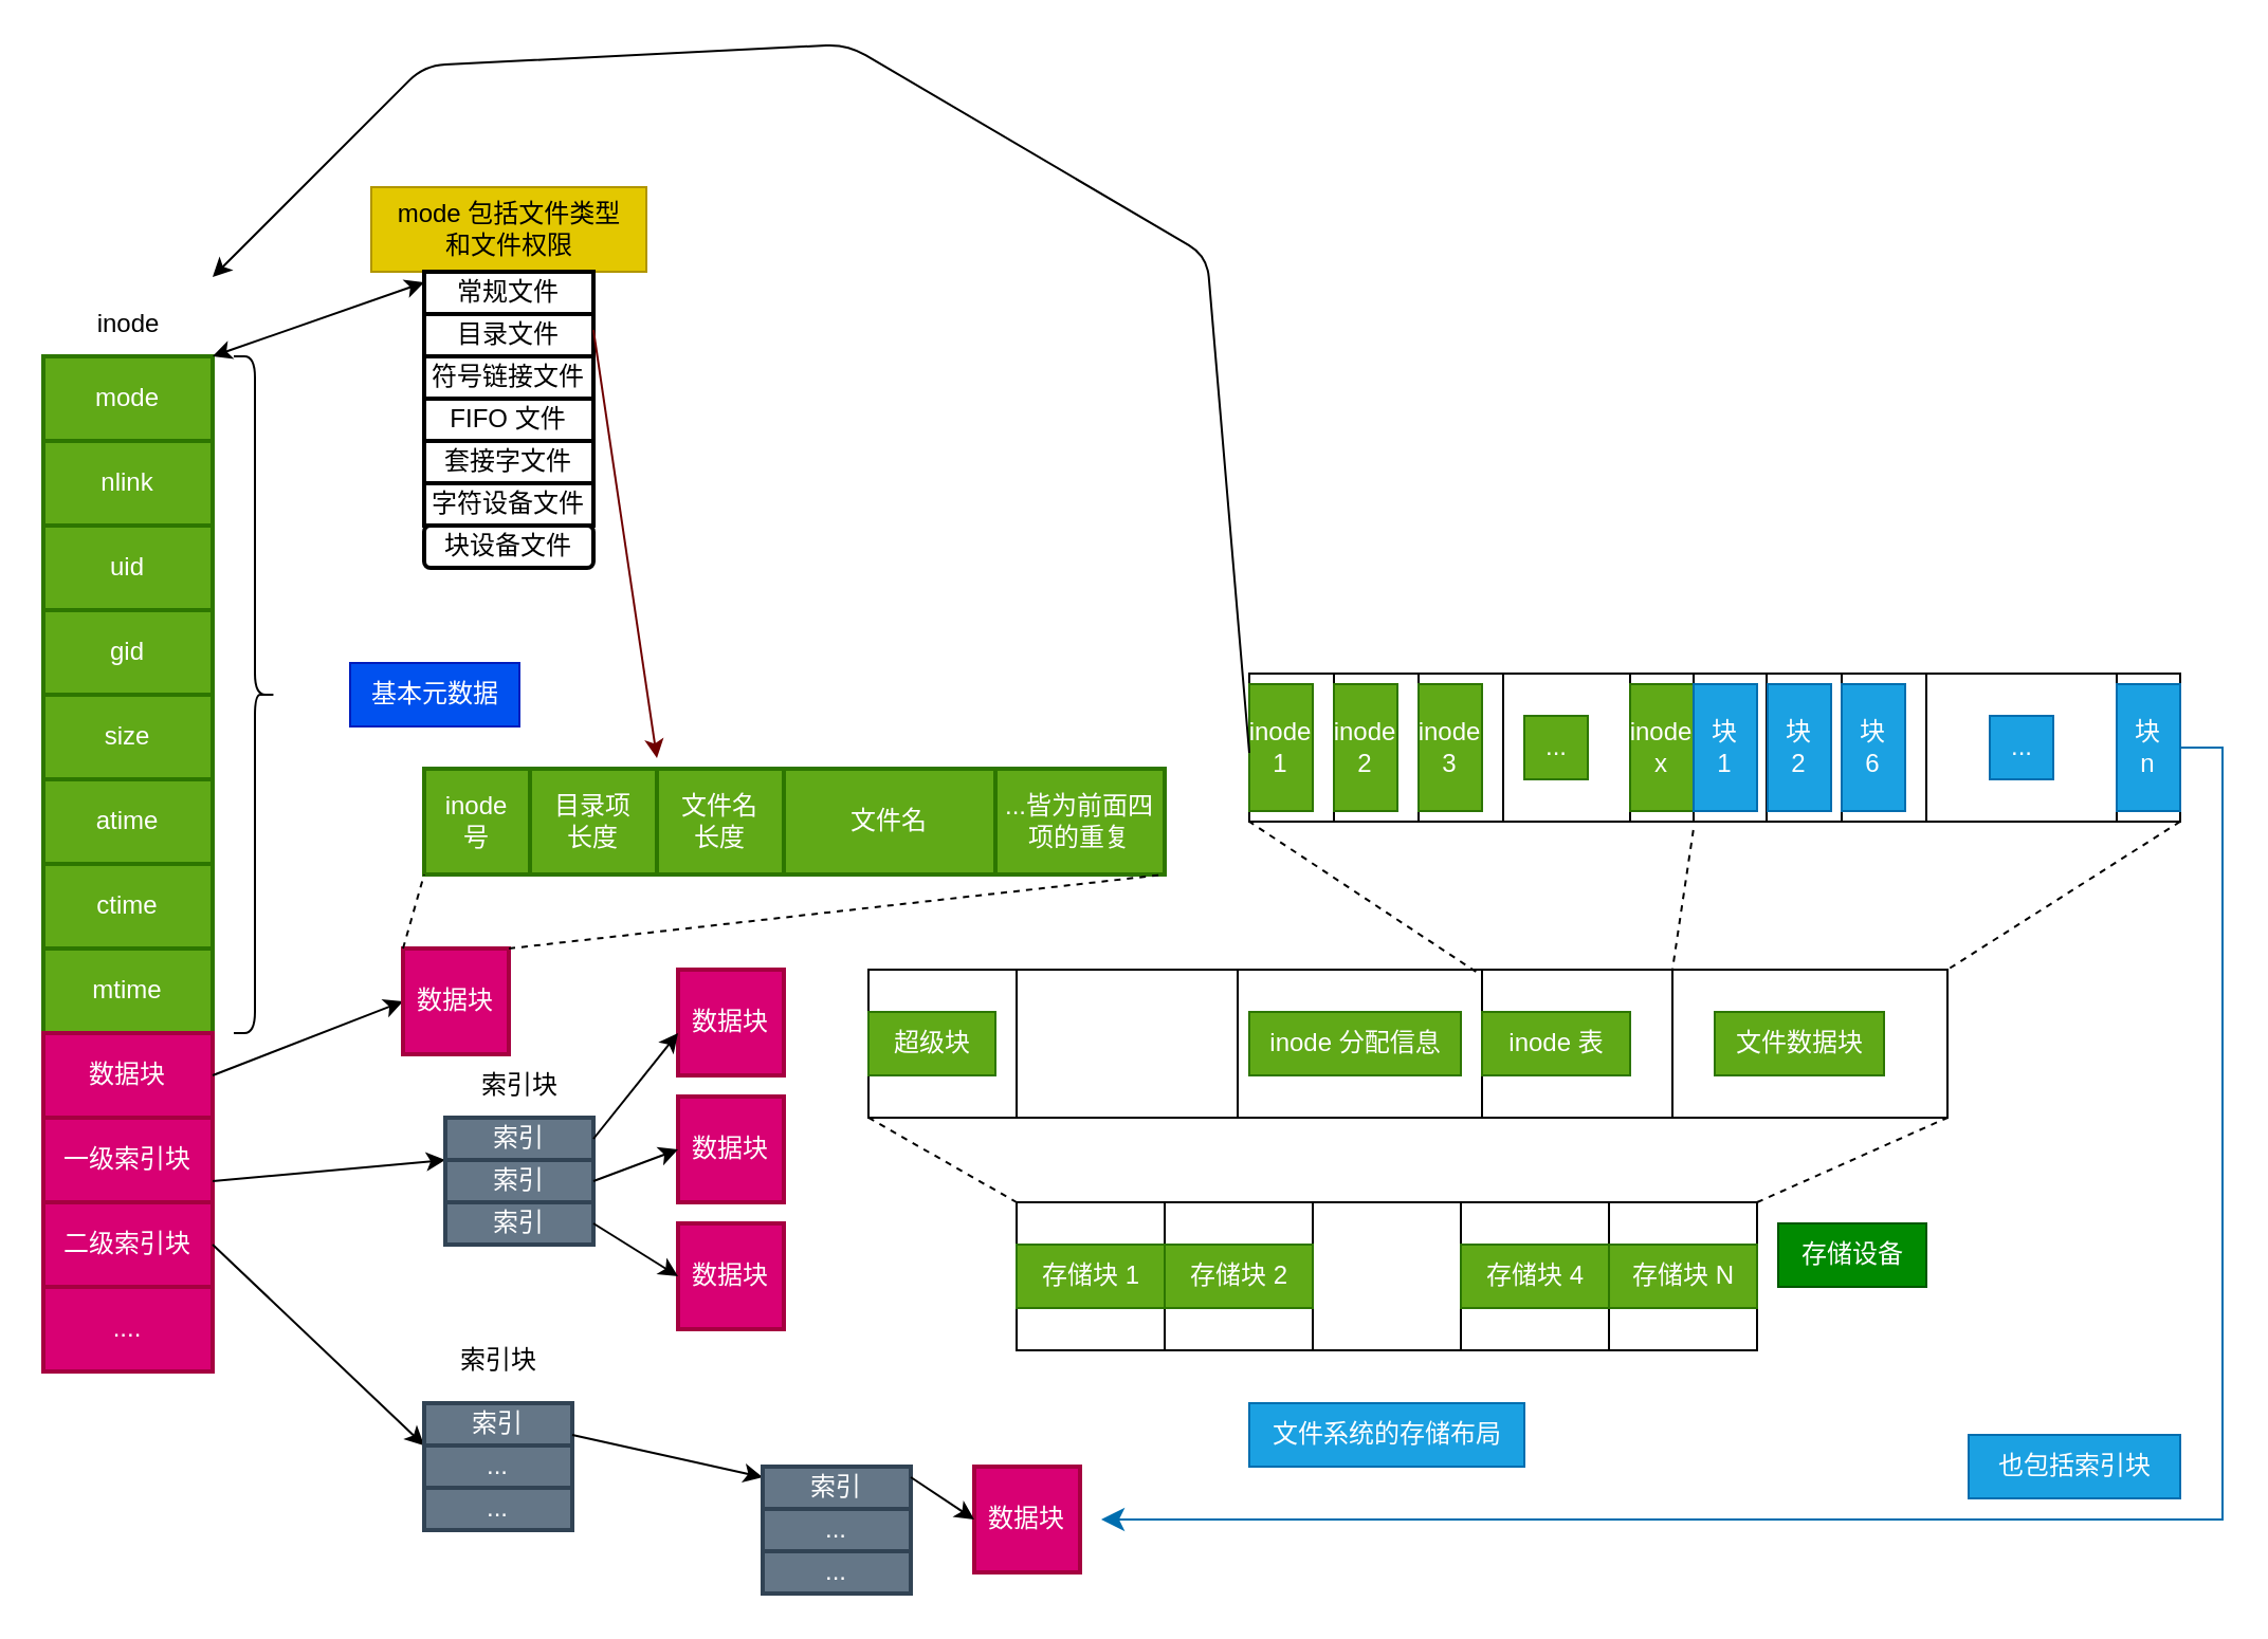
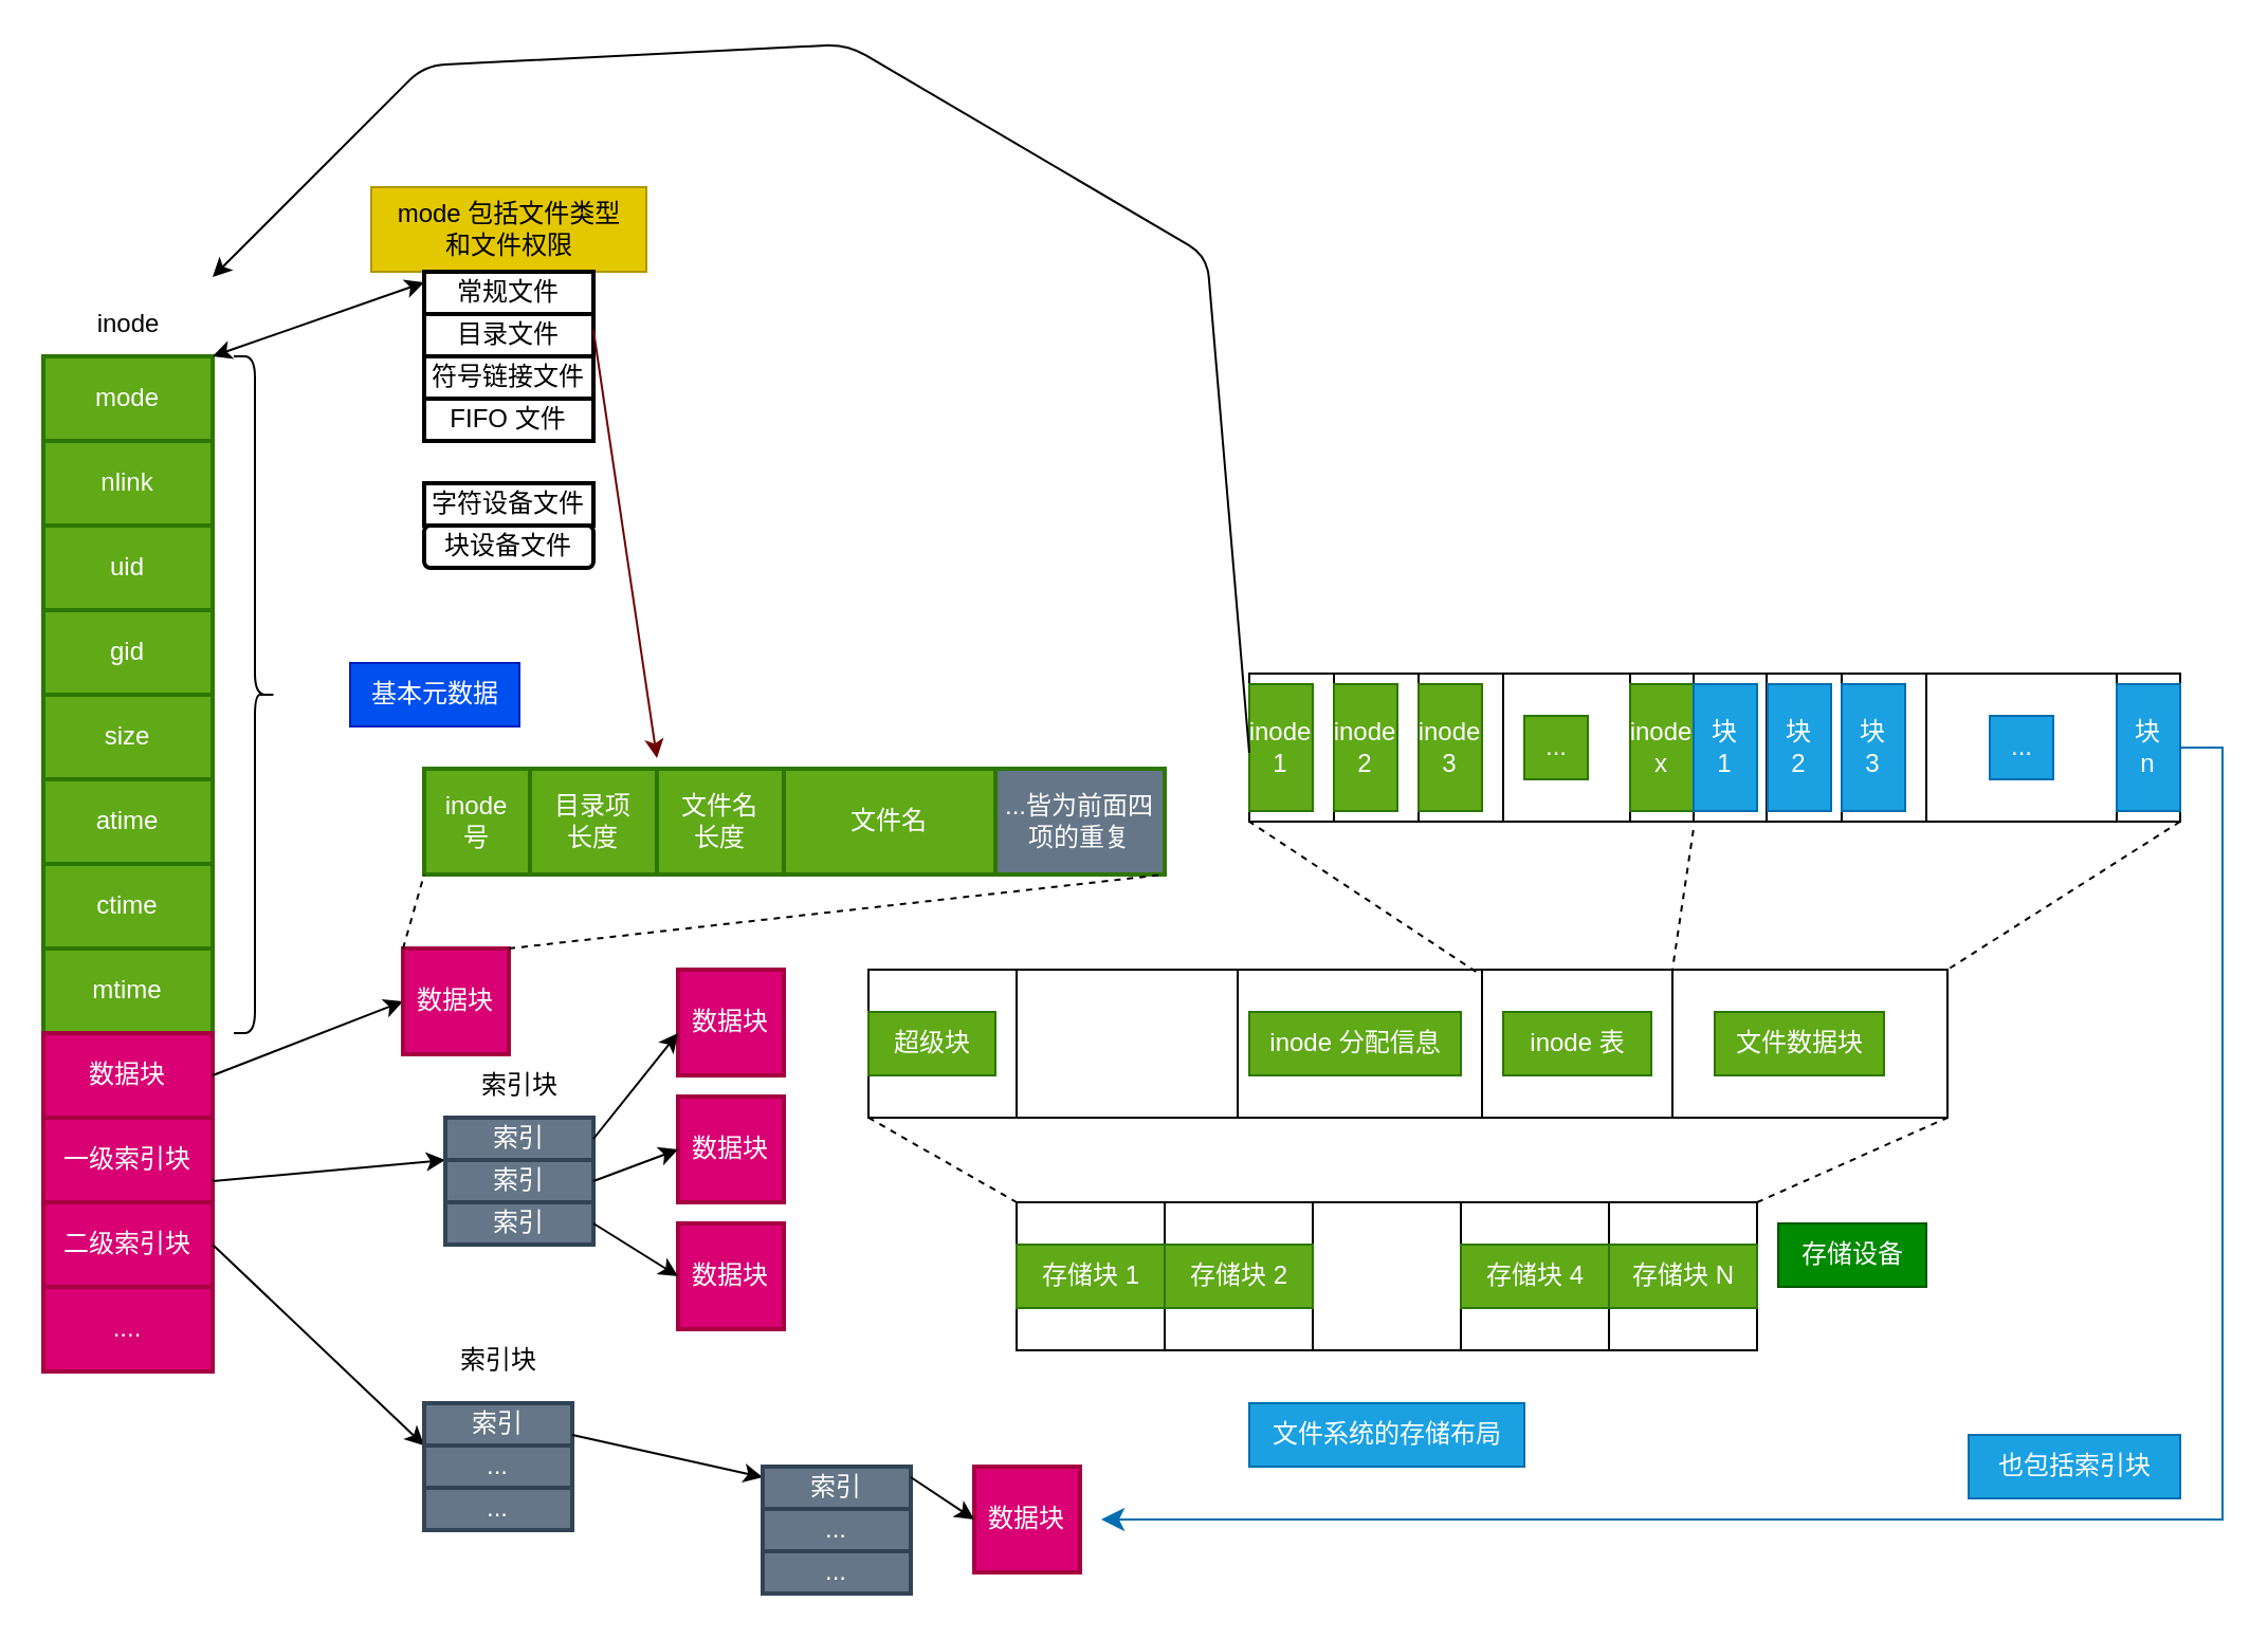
- <mxCell id="93" value="套接字文件" style="rounded=0;whiteSpace=wrap;html=1;strokeWidth=2;" vertex="1" parent="1"><mxGeometry x="200" y="208" width="80" height="20" as="geometry" /></mxCell>
- <mxCell id="46" value="块&lt;br&gt;6" style="text;html=1;strokeColor=#006EAF;fillColor=#1ba1e2;align=center;verticalAlign=middle;whiteSpace=wrap;rounded=0;fontColor=#ffffff;direction=south;" vertex="1" parent="1"><mxGeometry x="870" y="323" width="30" height="60" as="geometry" /></mxCell>
+ <mxCell id="46" value="块&lt;br&gt;3" style="text;html=1;strokeColor=#006EAF;fillColor=#1ba1e2;align=center;verticalAlign=middle;whiteSpace=wrap;rounded=0;fontColor=#ffffff;direction=south;" vertex="1" parent="1"><mxGeometry x="870" y="323" width="30" height="60" as="geometry" /></mxCell>
- <mxCell id="103" value="...皆为前面四项的重复" style="rounded=0;whiteSpace=wrap;html=1;strokeWidth=2;fillColor=#60a917;fontColor=#ffffff;strokeColor=#2D7600;" vertex="1" parent="1"><mxGeometry x="470" y="363" width="80" height="50" as="geometry" /></mxCell>
+ <mxCell id="103" value="...皆为前面四项的重复" style="rounded=0;whiteSpace=wrap;html=1;strokeWidth=2;fillColor=#647687;fontColor=#ffffff;strokeColor=#2D7600;" vertex="1" parent="1"><mxGeometry x="470" y="363" width="80" height="50" as="geometry" /></mxCell>
- <mxCell id="24" value="inode 表" style="text;html=1;align=center;verticalAlign=middle;resizable=0;points=[];autosize=1;strokeColor=#2D7600;fillColor=#60a917;fontColor=#ffffff;" vertex="1" parent="1"><mxGeometry x="700" y="478" width="70" height="30" as="geometry" /></mxCell>
+ <mxCell id="24" value="inode 表" style="text;html=1;align=center;verticalAlign=middle;resizable=0;points=[];autosize=1;strokeColor=#2D7600;fillColor=#60a917;fontColor=#ffffff;" vertex="1" parent="1"><mxGeometry x="710" y="478" width="70" height="30" as="geometry" /></mxCell>
